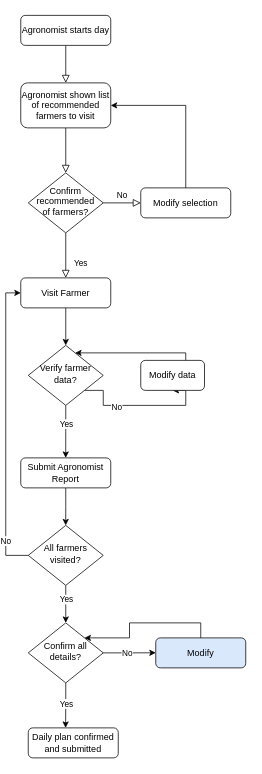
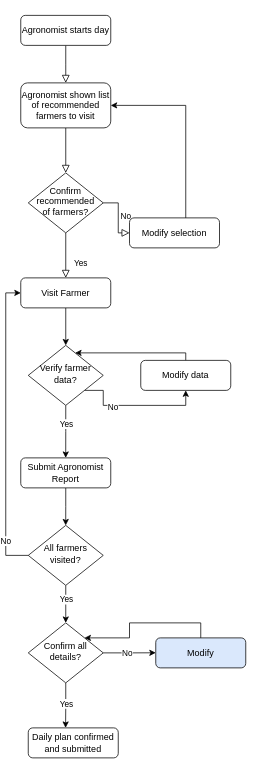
- <mxCell id="11" value="Modify selection" style="rounded=1;whiteSpace=wrap;html=1;fontSize=12;glass=0;strokeWidth=1;shadow=0;" parent="1" vertex="1"><mxGeometry x="180" y="250" width="120" height="40" as="geometry" /></mxCell>
+ <mxCell id="11" value="Modify selection" style="rounded=1;whiteSpace=wrap;html=1;fontSize=12;glass=0;strokeWidth=1;shadow=0;" parent="1" vertex="1"><mxGeometry x="165" y="290" width="120" height="40" as="geometry" /></mxCell>
- <mxCell id="19" value="Modify data" style="rounded=1;whiteSpace=wrap;html=1;fontSize=12;glass=0;strokeWidth=1;shadow=0;" vertex="1" parent="1"><mxGeometry x="180" y="480" width="85" height="40" as="geometry" /></mxCell>
+ <mxCell id="19" value="Modify data" style="rounded=1;whiteSpace=wrap;html=1;fontSize=12;glass=0;strokeWidth=1;shadow=0;" vertex="1" parent="1"><mxGeometry x="180" y="480" width="120" height="40" as="geometry" /></mxCell>
